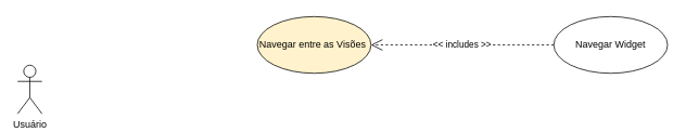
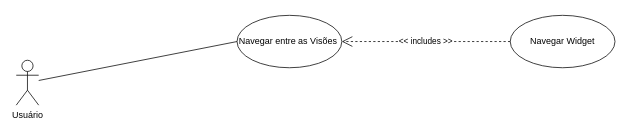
- <mxCell id="3" value="Navegar entre as Visões&amp;nbsp;" style="ellipse;whiteSpace=wrap;html=1;fillColor=#fff2cc;" vertex="1" parent="1"><mxGeometry x="315" y="20" width="140" height="70" as="geometry" /></mxCell>
+ <mxCell id="3" value="Navegar entre as Visões&amp;nbsp;" style="ellipse;whiteSpace=wrap;html=1;" vertex="1" parent="1"><mxGeometry x="315" y="20" width="140" height="70" as="geometry" /></mxCell>
+ <mxCell id="4" value="" style="endArrow=none;startArrow=none;endFill=0;startFill=0;html=1;entryX=0;entryY=0.5;entryDx=0;entryDy=0;" edge="1" parent="1" source="2" target="3"><mxGeometry width="160" relative="1" as="geometry"><mxPoint x="150" y="190" as="sourcePoint" /><mxPoint x="310" y="190" as="targetPoint" /></mxGeometry></mxCell>
